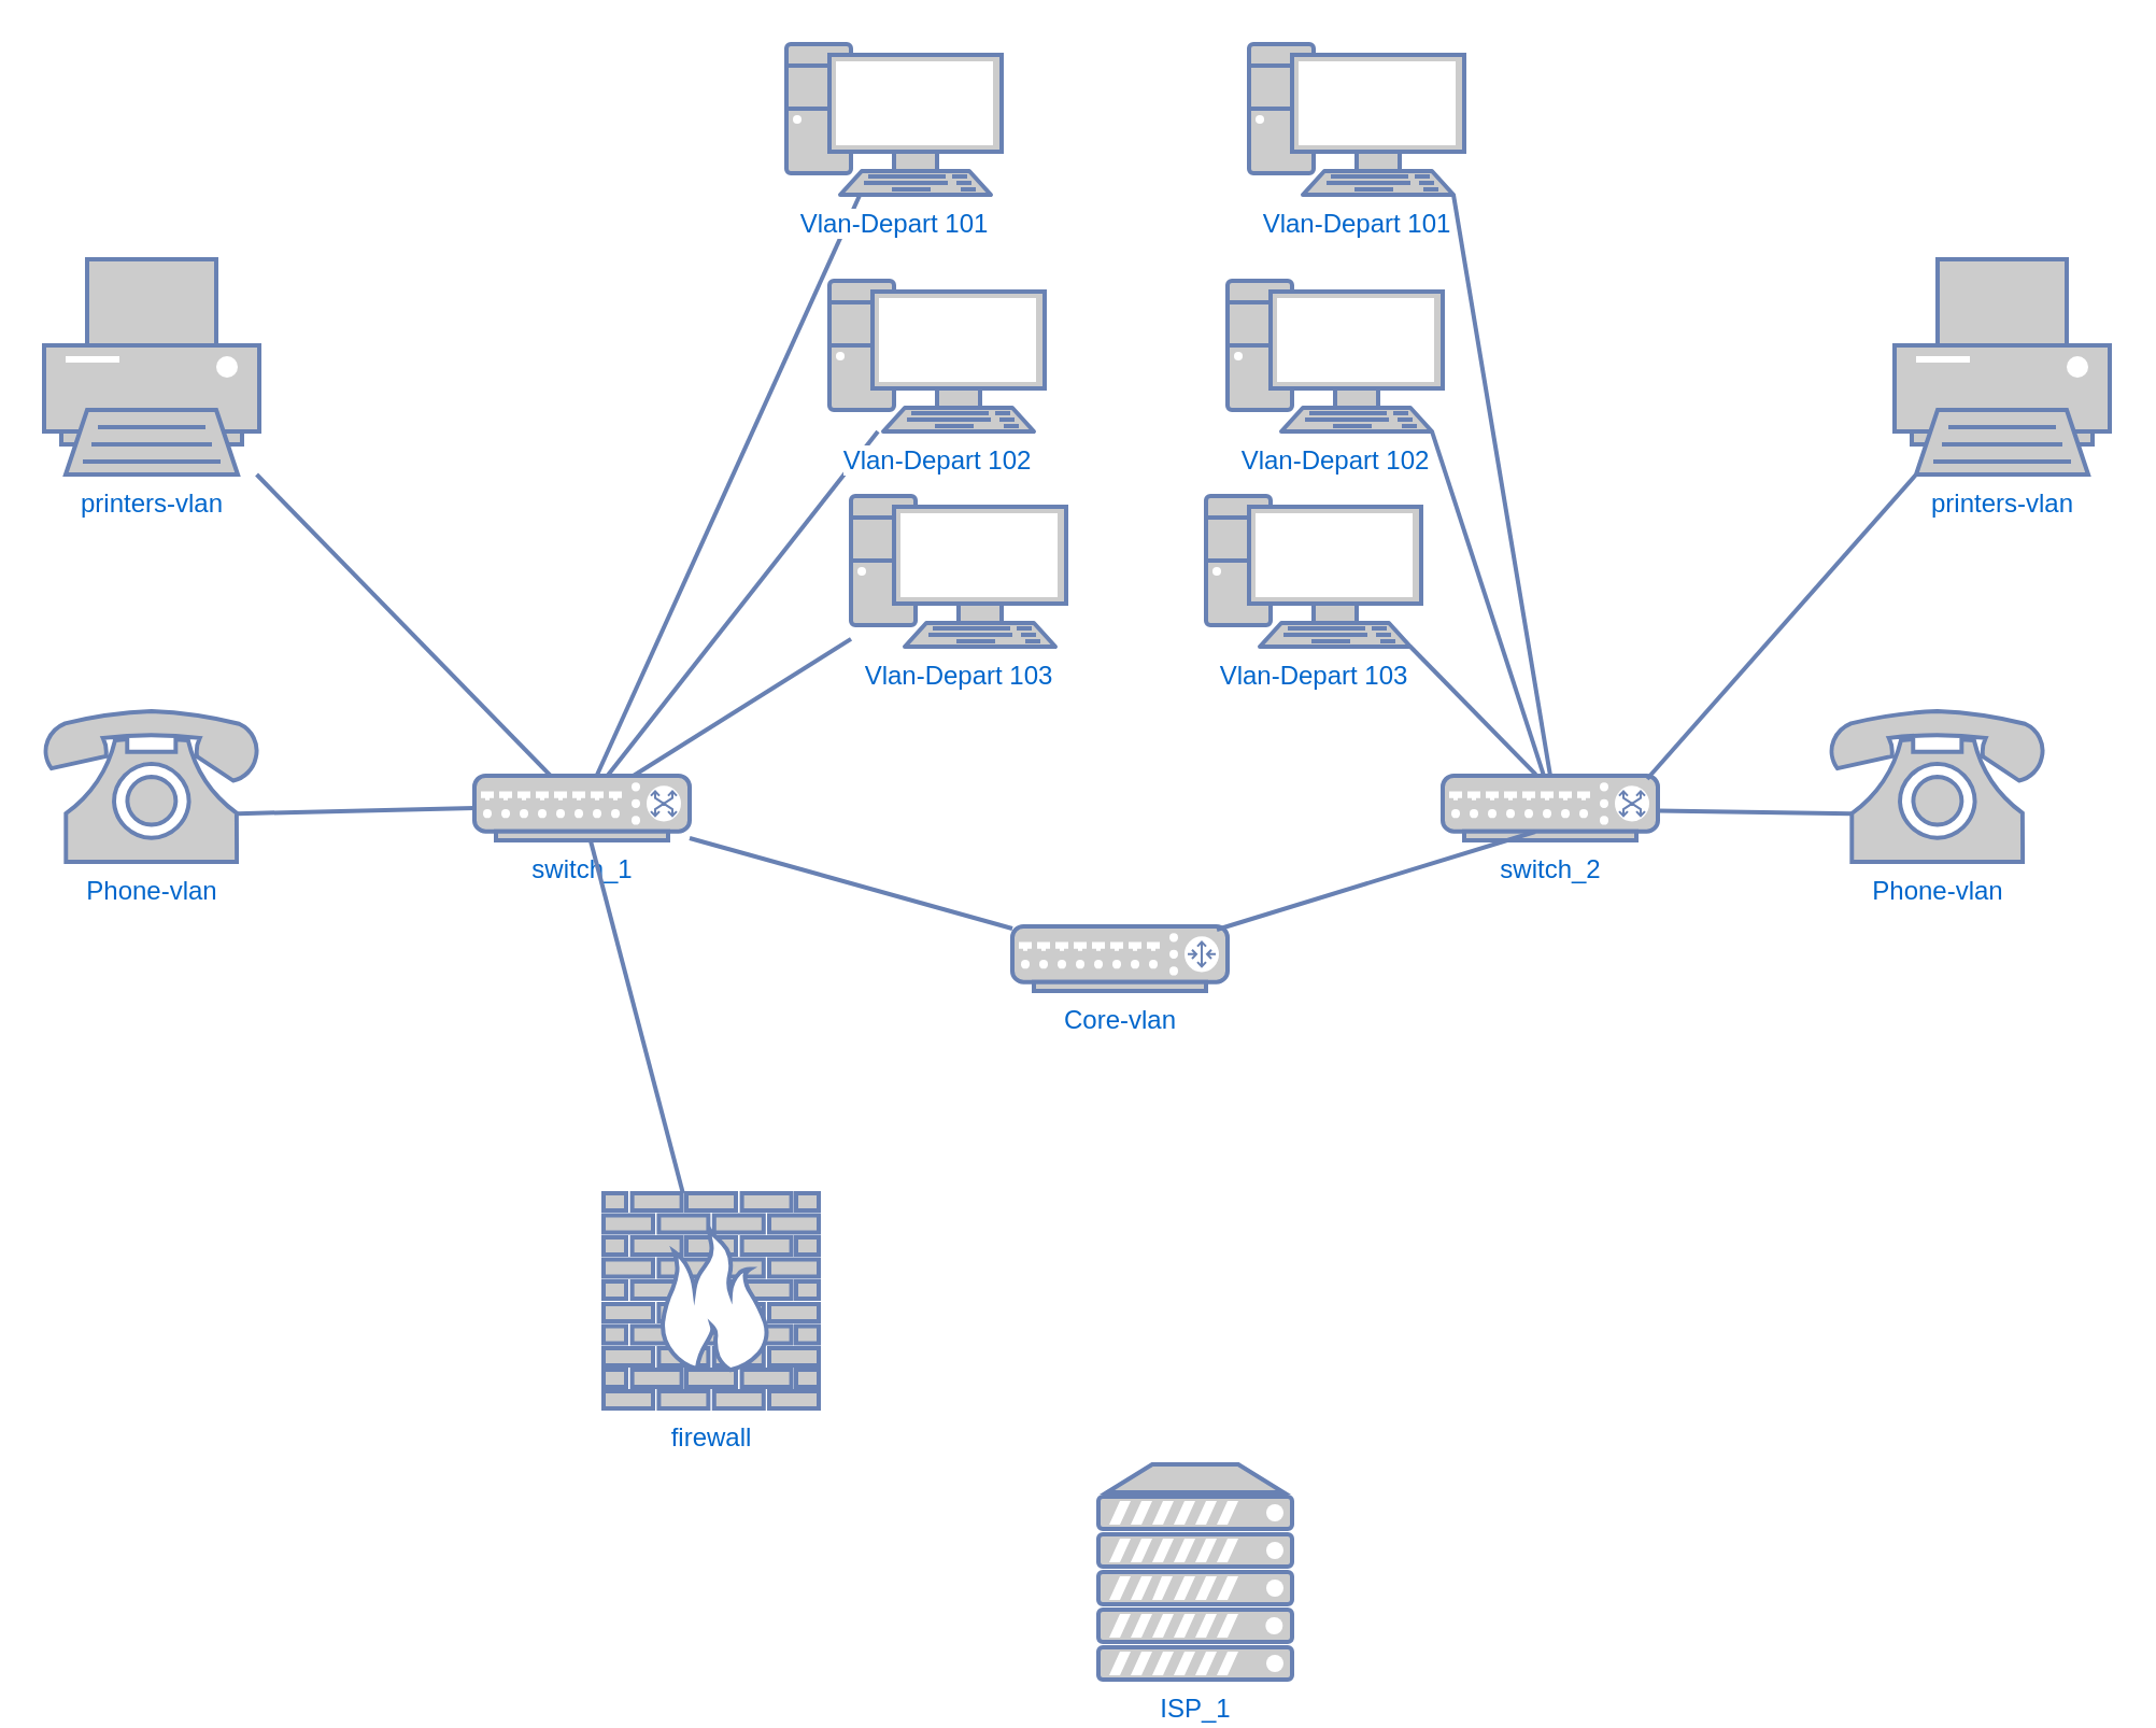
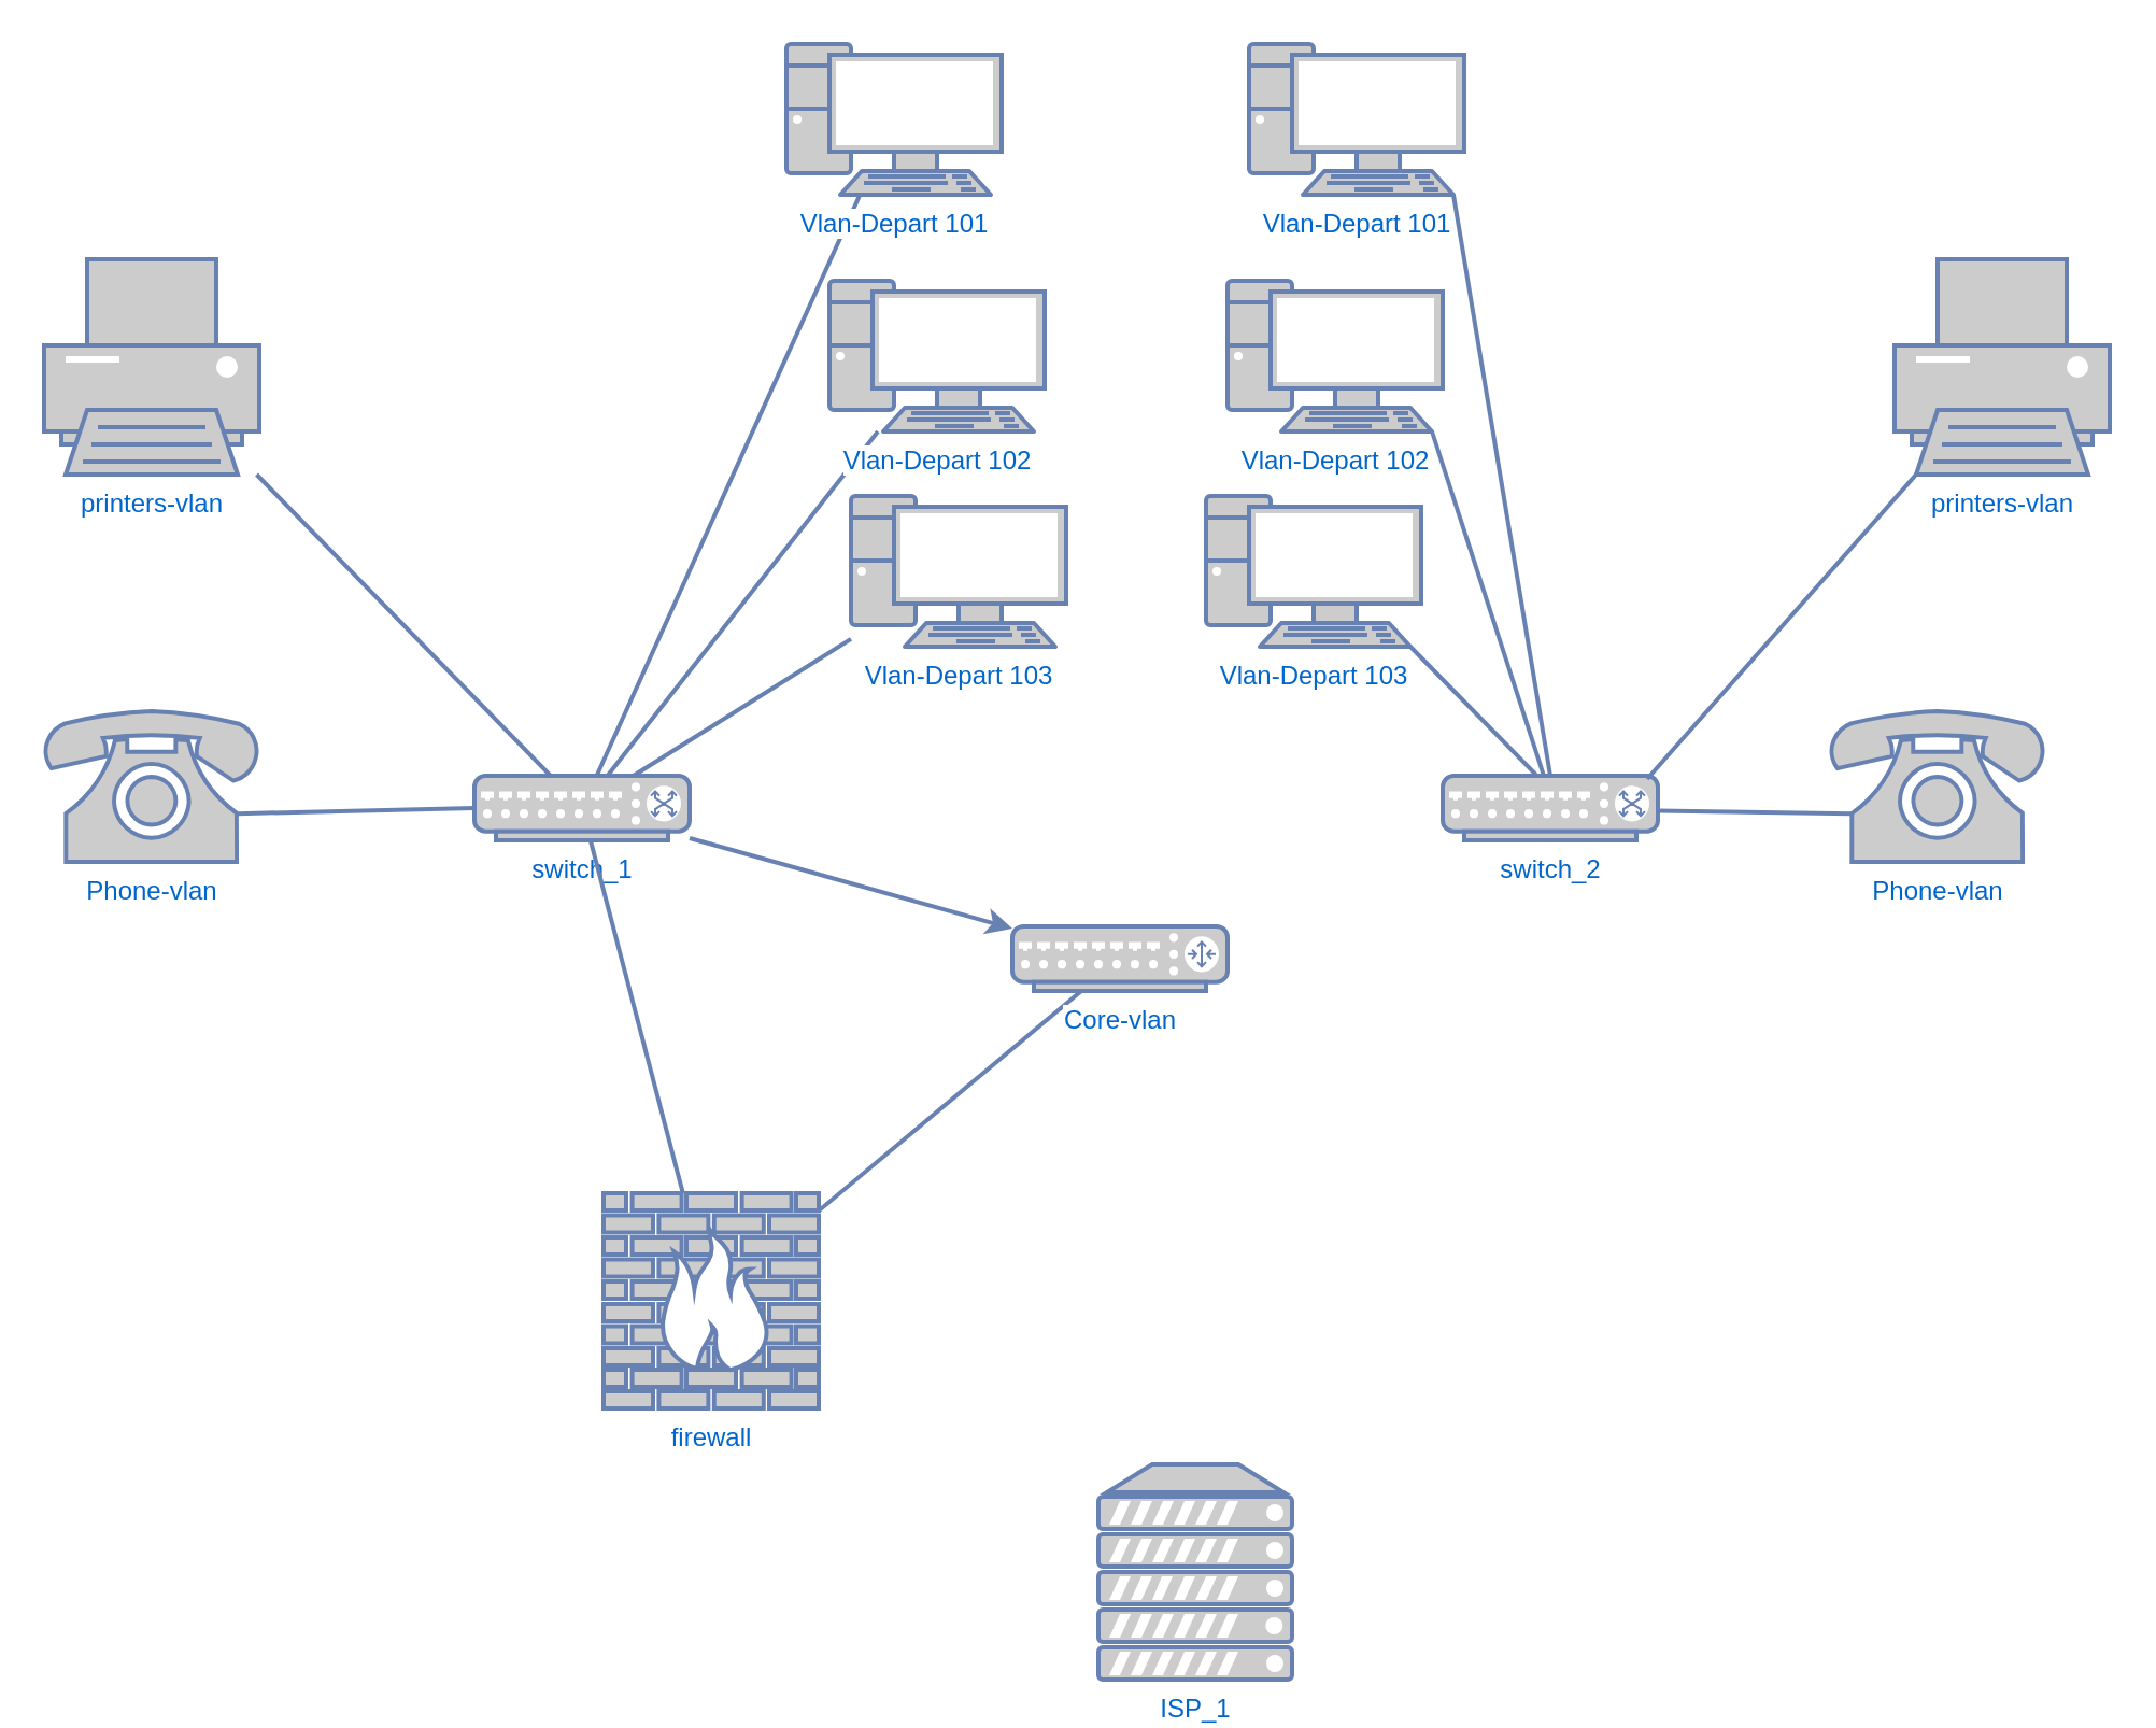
- <mxCell id="18" style="edgeStyle=none;html=1;labelBackgroundColor=none;endArrow=none;strokeWidth=2;fontFamily=Verdana;fontSize=28;fontColor=#0066CC;rounded=0;strokeColor=#6881B3;exitX=0.43;exitY=0.867;exitDx=0;exitDy=0;exitPerimeter=0;entryX=0.95;entryY=0.05;entryDx=0;entryDy=0;entryPerimeter=0;" edge="1" parent="1" source="17" target="4"><mxGeometry relative="1" as="geometry"><mxPoint x="269.773" y="400" as="sourcePoint" /><mxPoint x="140.227" y="590" as="targetPoint" /></mxGeometry></mxCell>
- <mxCell id="8" style="edgeStyle=none;html=1;labelBackgroundColor=none;endArrow=none;strokeWidth=2;fontFamily=Verdana;fontSize=28;fontColor=#0066CC;rounded=0;strokeColor=#6881B3;" edge="1" parent="1" source="9" target="4"><mxGeometry relative="1" as="geometry" /></mxCell>
+ <mxCell id="8" style="edgeStyle=none;html=1;labelBackgroundColor=none;endArrow=classic;strokeWidth=2;fontFamily=Verdana;fontSize=28;fontColor=#0066CC;rounded=0;strokeColor=#6881B3;" edge="1" parent="1" source="9" target="4"><mxGeometry relative="1" as="geometry" /></mxCell>
+ <mxCell id="3" style="edgeStyle=none;html=1;labelBackgroundColor=none;endArrow=none;strokeWidth=2;fontFamily=Verdana;fontSize=28;fontColor=#0066CC;rounded=0;strokeColor=#6881B3;" edge="1" parent="1" source="4" target="16"><mxGeometry relative="1" as="geometry"><mxPoint x="240" y="724" as="targetPoint" /></mxGeometry></mxCell>
